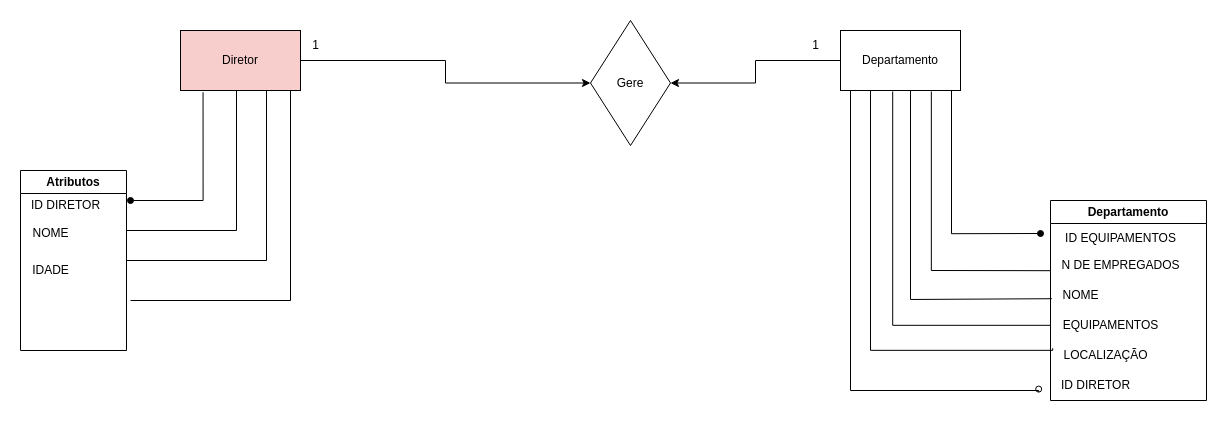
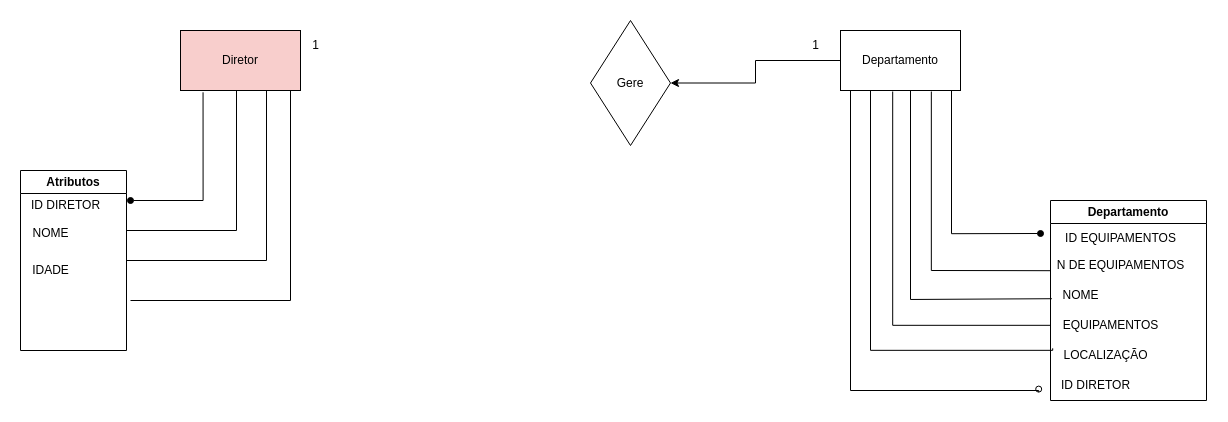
- <mxCell id="2" style="edgeStyle=orthogonalEdgeStyle;rounded=0;orthogonalLoop=1;jettySize=auto;html=1;entryX=0;entryY=0.5;entryDx=0;entryDy=0;endArrow=classic;endFill=1;" edge="1" parent="1" source="3" target="6"><mxGeometry relative="1" as="geometry" /></mxCell>
- <mxCell id="19" value="N DE EMPREGADOS" style="text;html=1;align=center;verticalAlign=middle;resizable=0;points=[];autosize=1;strokeColor=none;fillColor=none;" vertex="1" parent="13"><mxGeometry y="50" width="140" height="30" as="geometry" /></mxCell>
+ <mxCell id="19" value="N DE EQUIPAMENTOS" style="text;html=1;align=center;verticalAlign=middle;resizable=0;points=[];autosize=1;strokeColor=none;fillColor=none;" vertex="1" parent="13"><mxGeometry y="50" width="140" height="30" as="geometry" /></mxCell>
